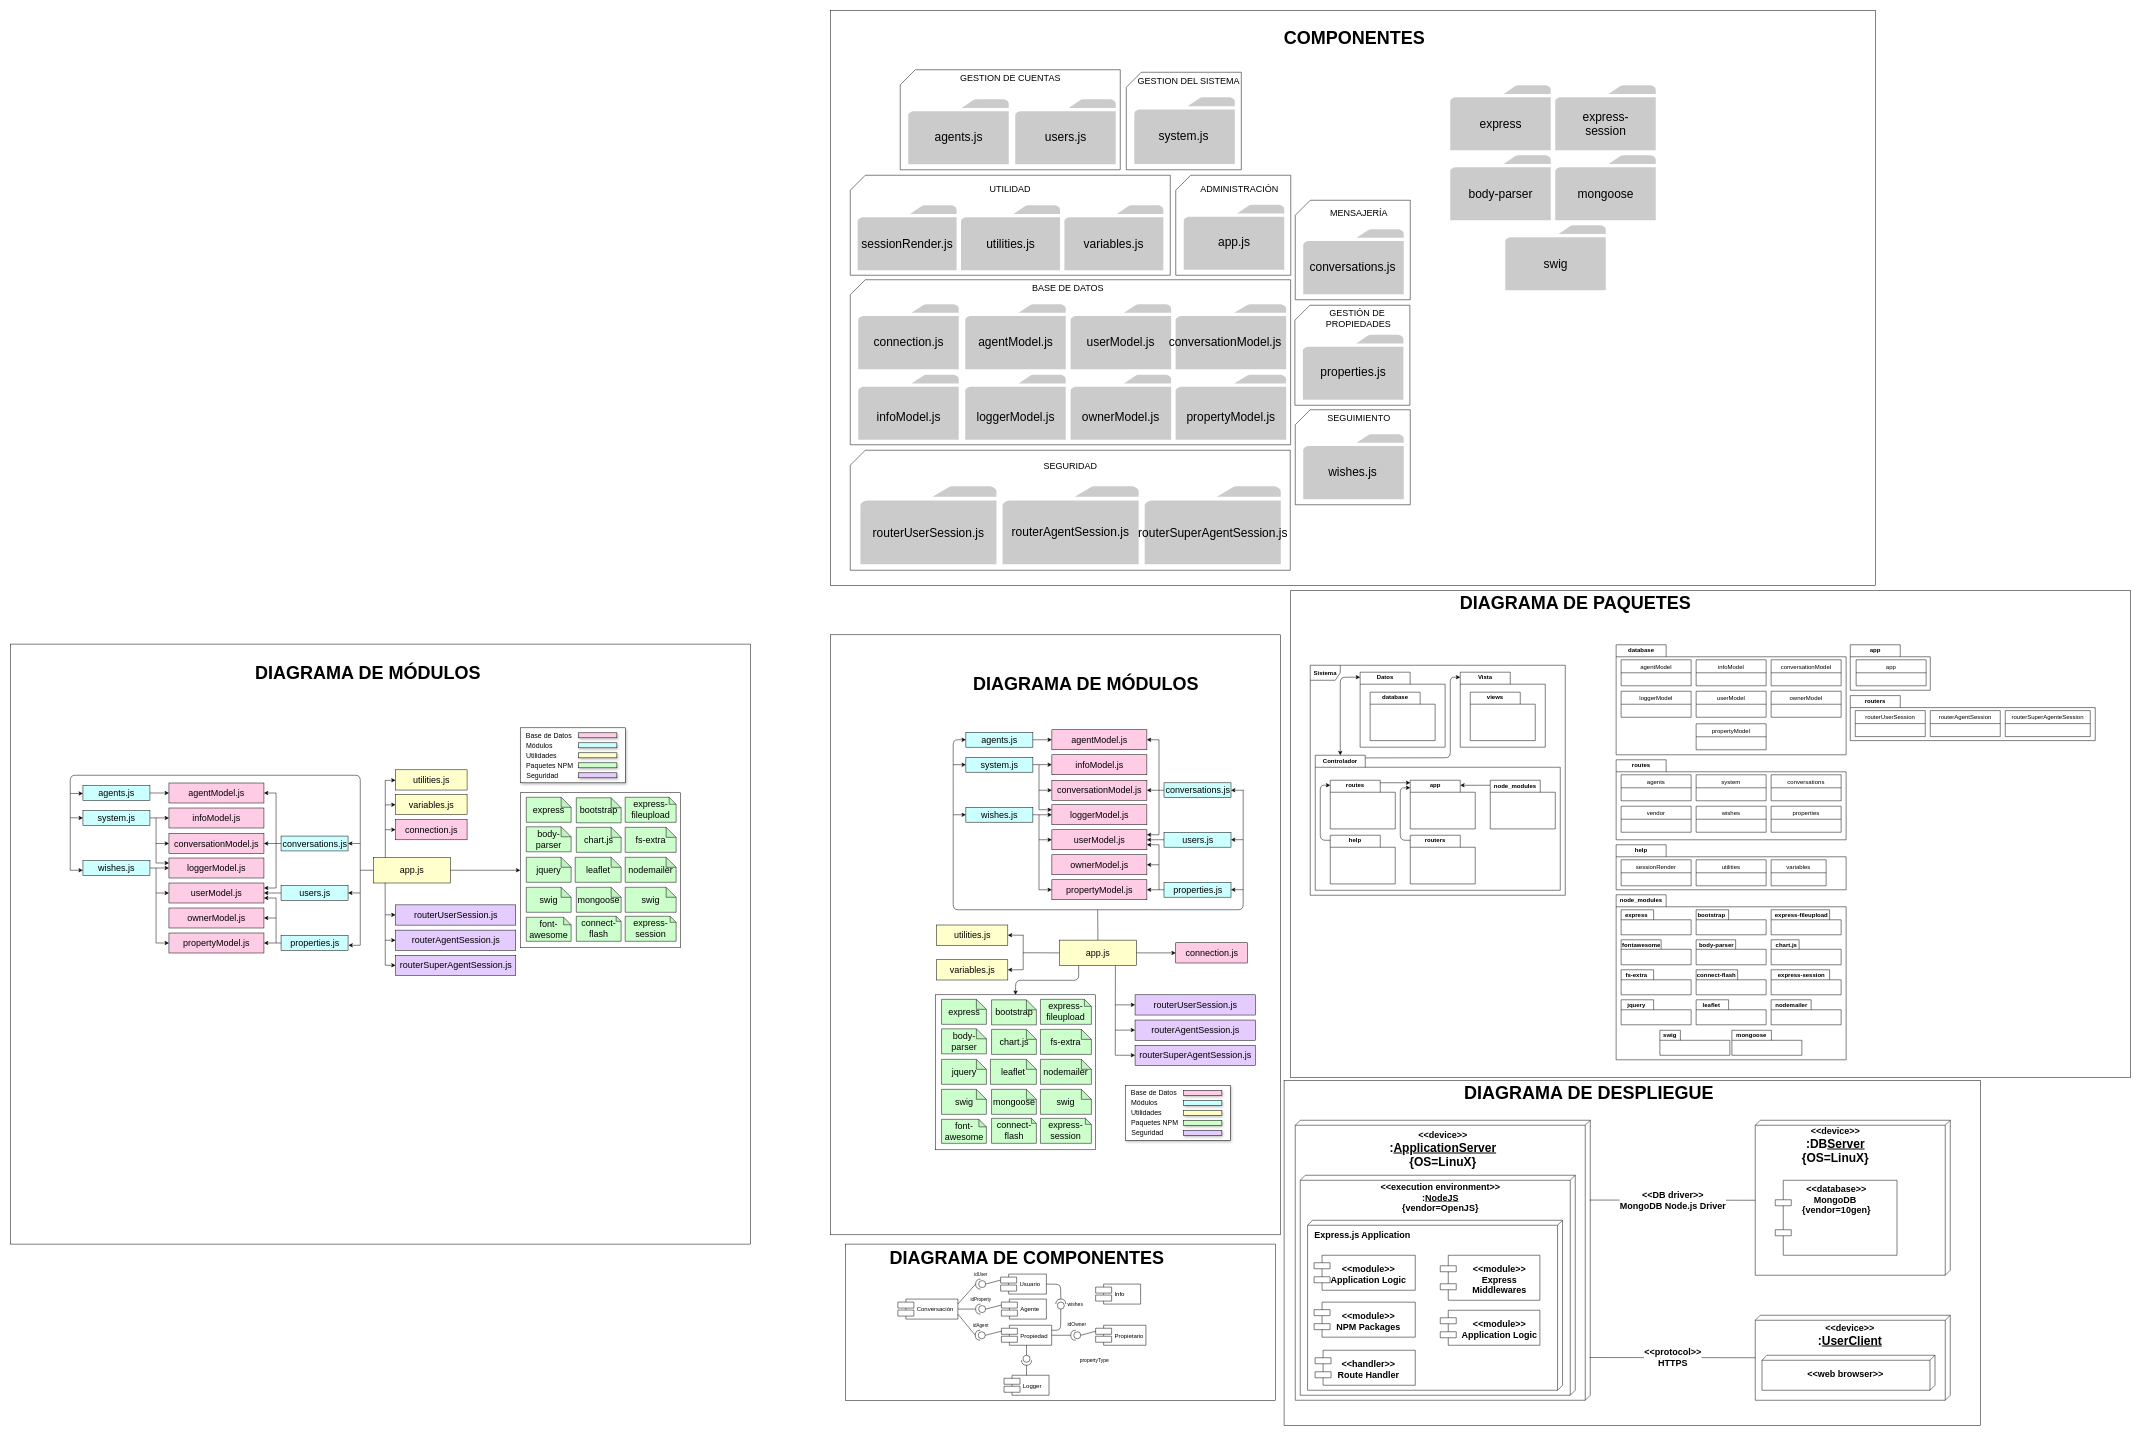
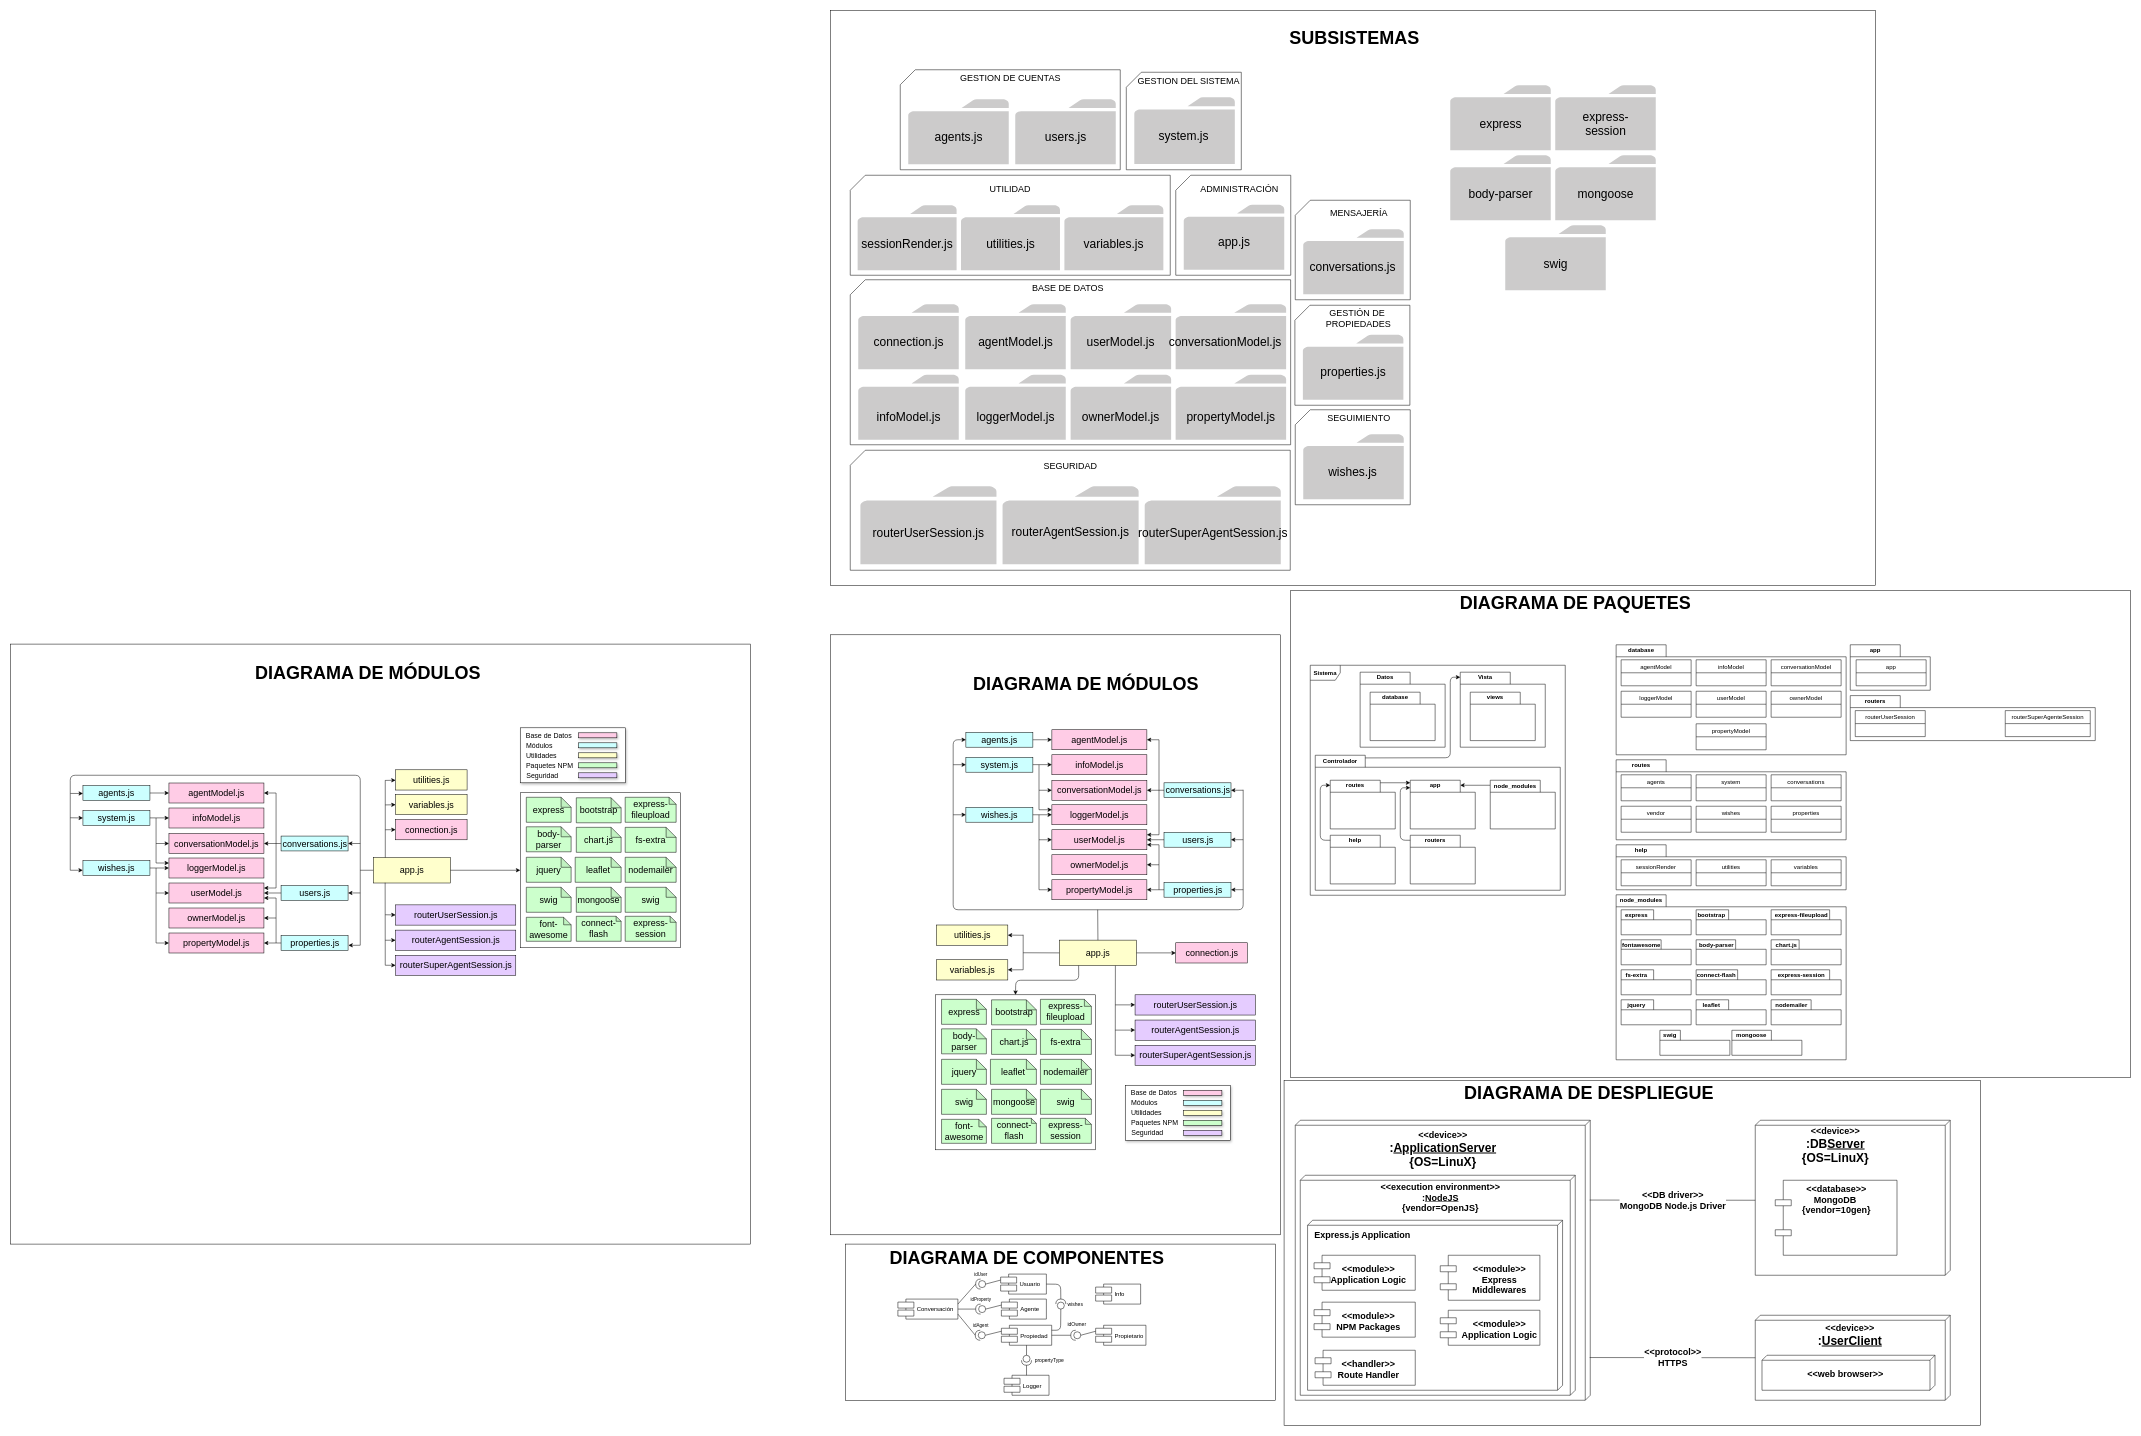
- <mxCell id="189" value="&lt;span style=&quot;font-size: 36px&quot;&gt;&lt;b&gt;COMPONENTES&lt;/b&gt;&lt;/span&gt;" style="text;html=1;align=center;verticalAlign=middle;resizable=0;points=[];autosize=1;" parent="1" vertex="1"><mxGeometry x="2567.75" y="60" width="280" height="30" as="geometry" /></mxCell>
+ <mxCell id="189" value="&lt;span style=&quot;font-size: 36px&quot;&gt;&lt;b&gt;SUBSISTEMAS&lt;/b&gt;&lt;/span&gt;" style="text;html=1;align=center;verticalAlign=middle;resizable=0;points=[];autosize=1;" parent="1" vertex="1"><mxGeometry x="2567.75" y="60" width="280" height="30" as="geometry" /></mxCell>
- <mxCell id="343" value="routerAgentSession" style="swimlane;fontStyle=0;childLayout=stackLayout;horizontal=1;startSize=26;fillColor=none;horizontalStack=0;resizeParent=1;resizeParentMax=0;resizeLast=0;collapsible=1;marginBottom=0;" parent="1" vertex="1"><mxGeometry x="3860" y="1420.69" width="140" height="52" as="geometry" /></mxCell>
- <mxCell id="133" value="" style="endArrow=classic;startArrow=classic;html=1;exitX=0.5;exitY=0;exitDx=0;exitDy=0;entryX=0;entryY=0.5;entryDx=0;entryDy=0;" parent="1" source="313" target="309" edge="1"><mxGeometry width="50" height="50" relative="1" as="geometry"><mxPoint x="2749.25" y="1594.61" as="sourcePoint" /><mxPoint x="2799.25" y="1544.61" as="targetPoint" /><Array as="points"><mxPoint x="2680" y="1354" /></Array></mxGeometry></mxCell>
- <mxCell id="156" value="variables" style="swimlane;fontStyle=0;childLayout=stackLayout;horizontal=1;startSize=26;fillColor=none;horizontalStack=0;resizeParent=1;resizeParentMax=0;resizeLast=0;collapsible=1;marginBottom=0;" parent="1" vertex="1"><mxGeometry x="3541.75" y="1719.09" width="110" height="52" as="geometry" /></mxCell>
+ <mxCell id="156" value="variables" style="swimlane;fontStyle=0;childLayout=stackLayout;horizontal=1;startSize=26;fillColor=none;horizontalStack=0;resizeParent=1;resizeParentMax=0;resizeLast=0;collapsible=1;marginBottom=0;" parent="1" vertex="1"><mxGeometry x="3541.75" y="1719.09" width="140" height="52" as="geometry" /></mxCell>
- <mxCell id="217" value="&lt;font size=&quot;1&quot;&gt;propertyType&lt;/font&gt;" style="text;html=1;align=center;verticalAlign=middle;resizable=0;points=[];autosize=1;" parent="1" vertex="1"><mxGeometry x="2152.56" y="2710" width="70" height="20" as="geometry" /></mxCell>
+ <mxCell id="217" value="&lt;font size=&quot;1&quot;&gt;propertyType&lt;/font&gt;" style="text;html=1;align=center;verticalAlign=middle;resizable=0;points=[];autosize=1;" parent="1" vertex="1"><mxGeometry x="2062.56" y="2710" width="70" height="20" as="geometry" /></mxCell>
